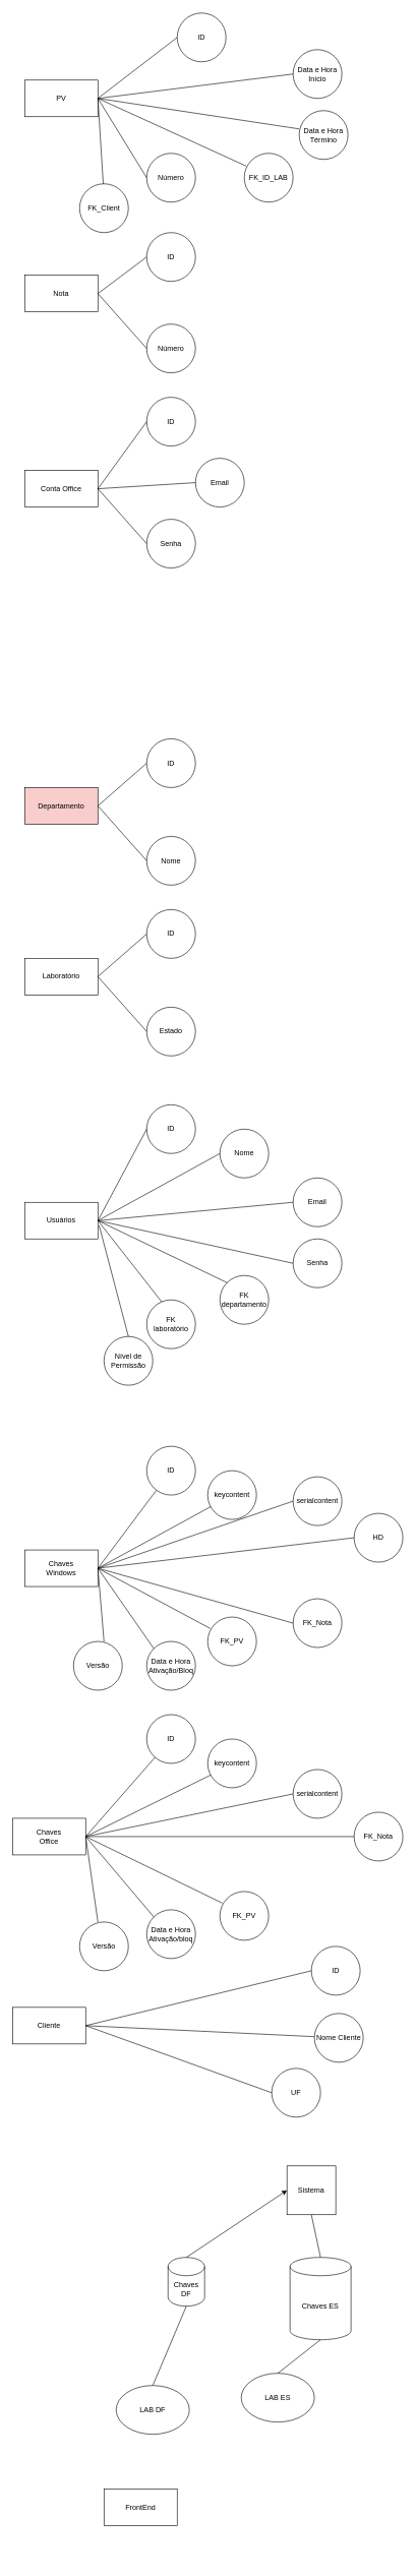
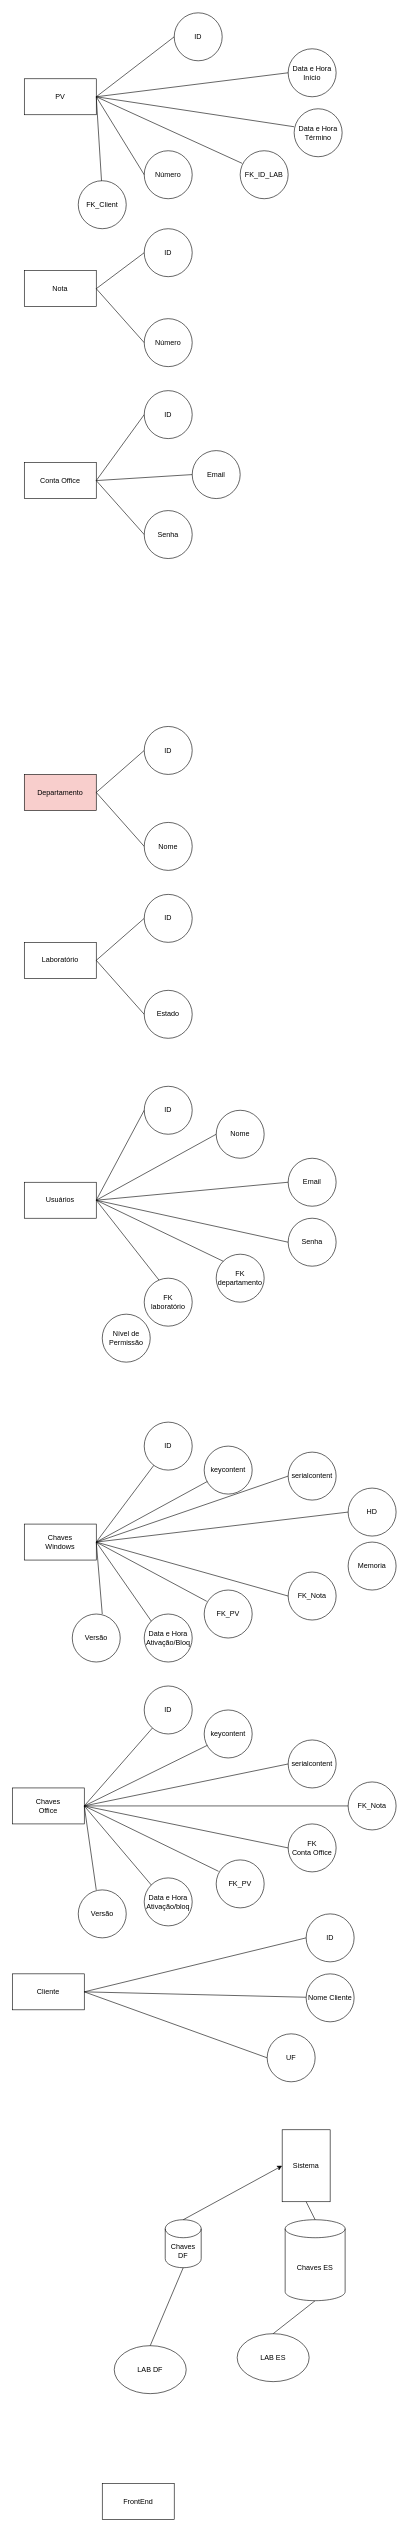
- <mxCell id="81" value="" style="endArrow=none;html=1;rounded=0;exitX=0.5;exitY=0;exitDx=0;exitDy=0;entryX=1.017;entryY=0.633;entryDx=0;entryDy=0;entryPerimeter=0;" parent="1" source="80" target="2" edge="1"><mxGeometry width="50" height="50" relative="1" as="geometry"><mxPoint x="90" y="2080" as="sourcePoint" /><mxPoint x="140" y="2030" as="targetPoint" /></mxGeometry></mxCell>
+ <mxCell id="76" value="Memoria" style="ellipse;whiteSpace=wrap;html=1;aspect=fixed;" parent="1" vertex="1"><mxGeometry x="580" y="2570" width="80" height="80" as="geometry" /></mxCell>
+ <mxCell id="52" value="" style="endArrow=none;html=1;rounded=0;exitX=1;exitY=0.5;exitDx=0;exitDy=0;entryX=0;entryY=0.5;entryDx=0;entryDy=0;" parent="1" source="38" target="51" edge="1"><mxGeometry width="50" height="50" relative="1" as="geometry"><mxPoint x="330" y="3230" as="sourcePoint" /><mxPoint x="380" y="3180" as="targetPoint" /></mxGeometry></mxCell>
+ <mxCell id="51" value="FK&lt;br&gt;Conta Office" style="ellipse;whiteSpace=wrap;html=1;aspect=fixed;" parent="1" vertex="1"><mxGeometry x="480" y="3040" width="80" height="80" as="geometry" /></mxCell>
- <mxCell id="86" value="Nome Cliente" style="ellipse;whiteSpace=wrap;html=1;aspect=fixed;" parent="1" vertex="1"><mxGeometry x="515" y="3300" width="80" height="80" as="geometry" /></mxCell>
+ <mxCell id="86" value="Nome Cliente" style="ellipse;whiteSpace=wrap;html=1;aspect=fixed;" parent="1" vertex="1"><mxGeometry x="510" y="3290" width="80" height="80" as="geometry" /></mxCell>
- <mxCell id="99" value="Sistema" style="whiteSpace=wrap;html=1;aspect=fixed;" vertex="1" parent="1"><mxGeometry x="470" y="3550" width="80" height="80" as="geometry" /></mxCell>
+ <mxCell id="99" value="Sistema" style="whiteSpace=wrap;html=1;aspect=fixed;" vertex="1" parent="1"><mxGeometry x="470" y="3550" width="80" height="120" as="geometry" /></mxCell>
- <mxCell id="103" value="FrontEnd" style="rounded=0;whiteSpace=wrap;html=1;" vertex="1" parent="1"><mxGeometry x="170" y="4080" width="120" height="60" as="geometry" /></mxCell>
+ <mxCell id="103" value="FrontEnd" style="rounded=0;whiteSpace=wrap;html=1;" vertex="1" parent="1"><mxGeometry x="170" y="4140" width="120" height="60" as="geometry" /></mxCell>
